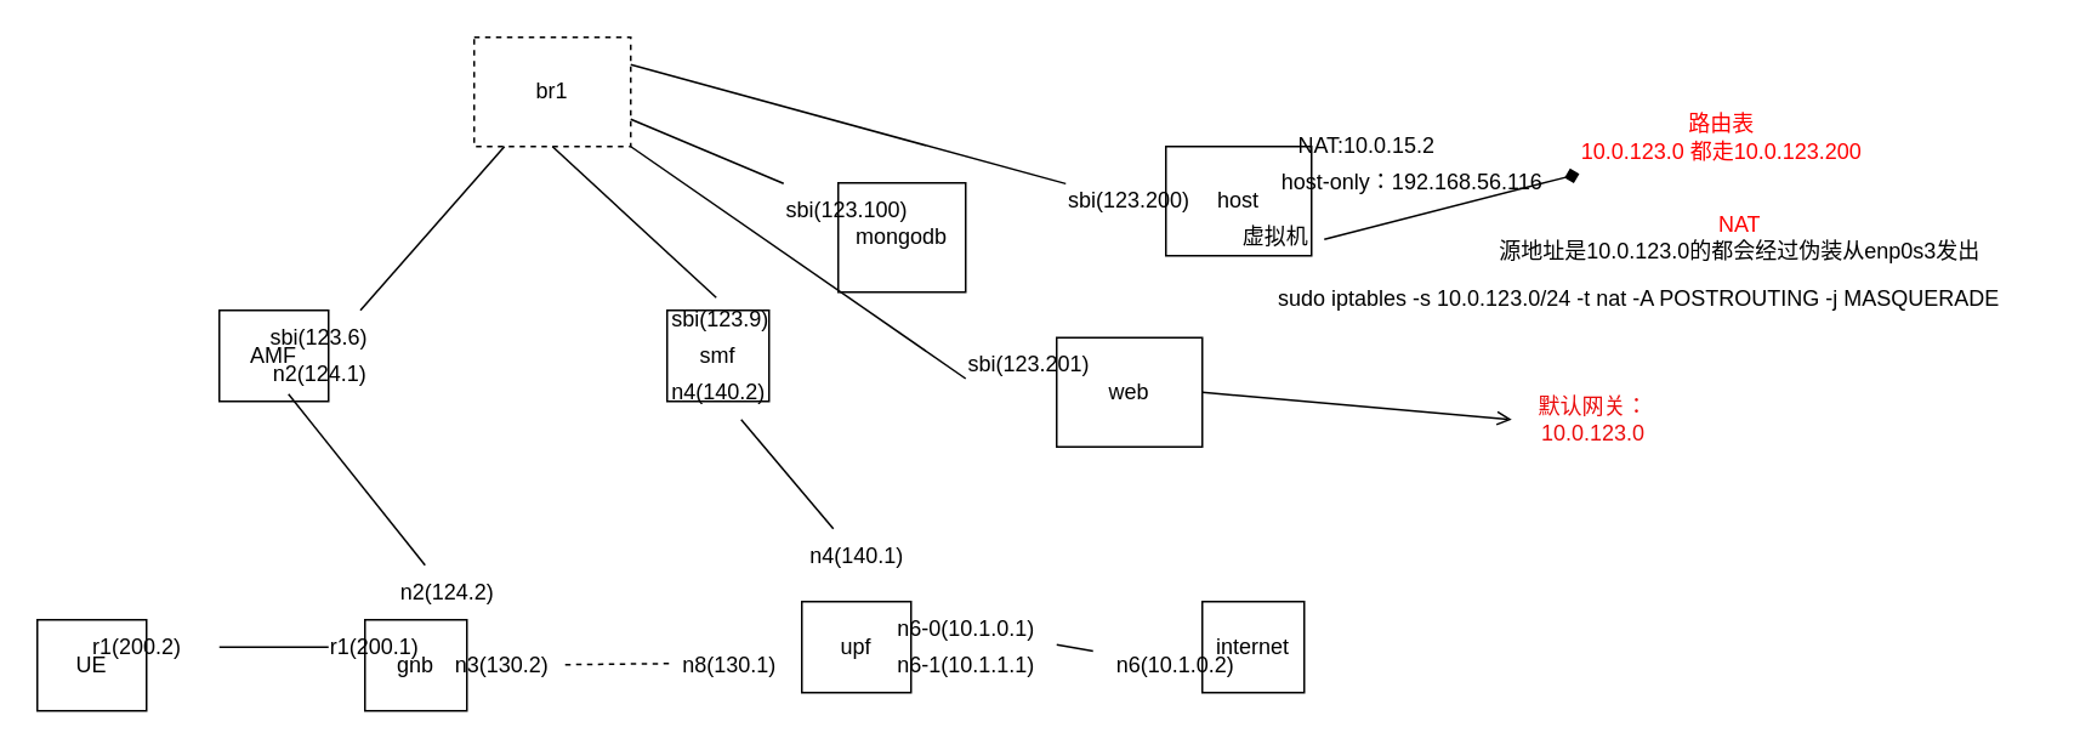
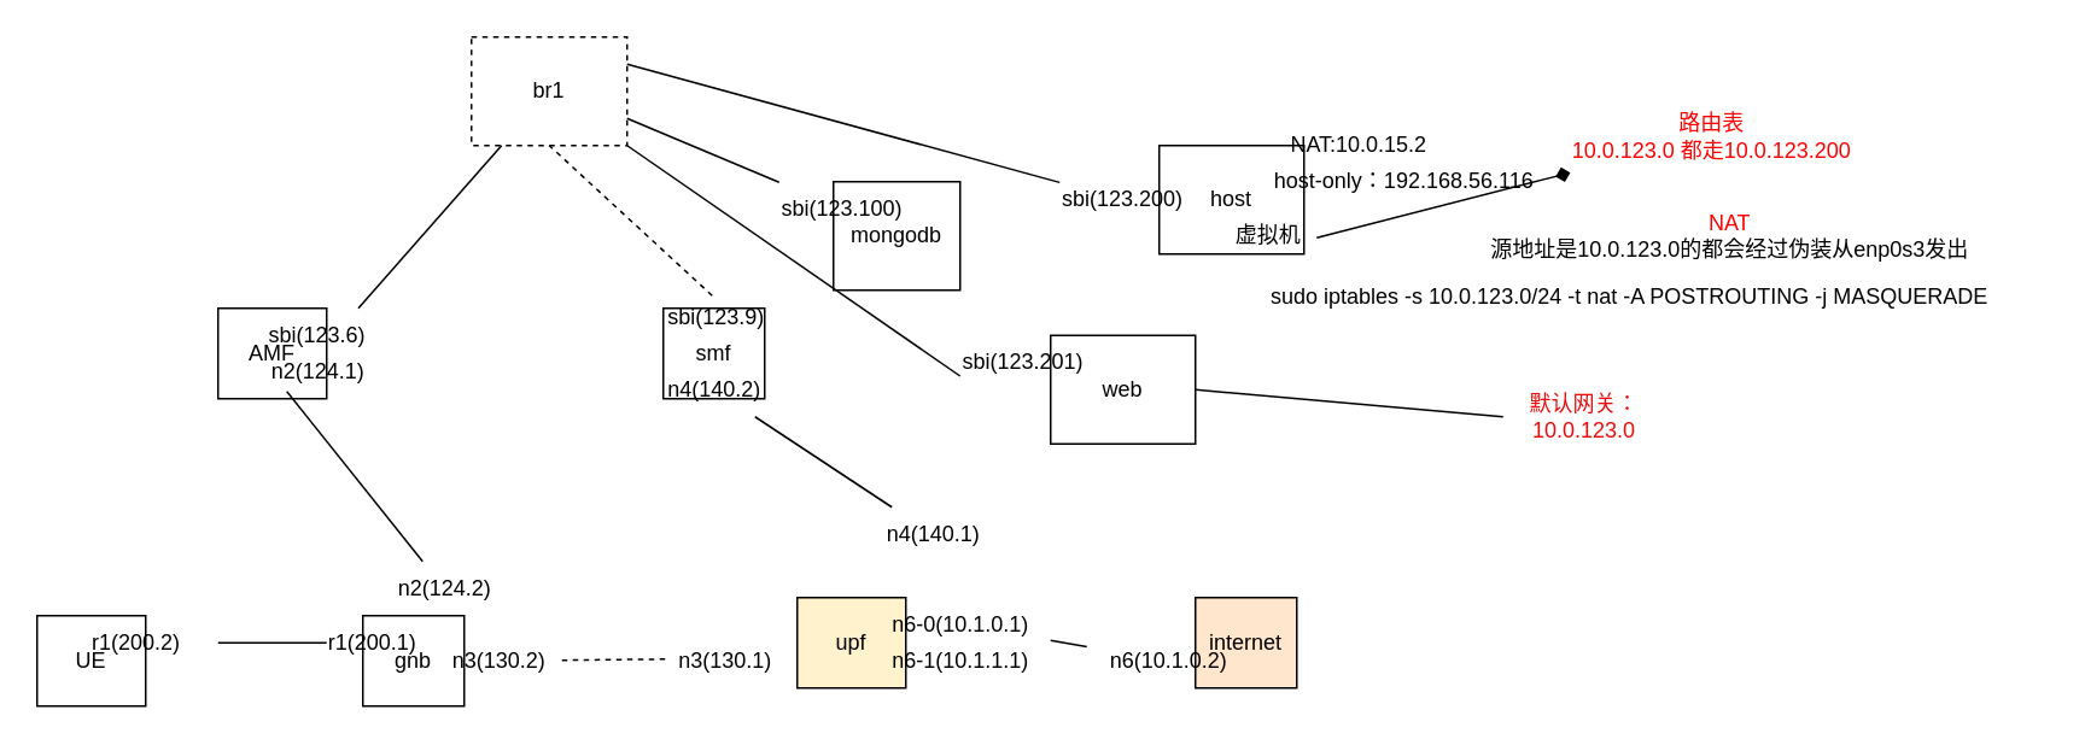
- <mxCell id="36" value="" style="endArrow=none;html=1;rounded=0;entryX=0.5;entryY=1;entryDx=0;entryDy=0;exitX=0.475;exitY=0.1;exitDx=0;exitDy=0;exitPerimeter=0;" edge="1" parent="1" source="22" target="2"><mxGeometry width="50" height="50" relative="1" as="geometry"><mxPoint x="370" y="420" as="sourcePoint" /><mxPoint x="420" y="370" as="targetPoint" /></mxGeometry></mxCell>
+ <mxCell id="36" value="" style="endArrow=none;html=1;rounded=0;entryX=0.5;entryY=1;entryDx=0;entryDy=0;exitX=0.475;exitY=0.1;exitDx=0;exitDy=0;exitPerimeter=0;dashed=1;" edge="1" parent="1" source="22" target="2"><mxGeometry width="50" height="50" relative="1" as="geometry"><mxPoint x="370" y="420" as="sourcePoint" /><mxPoint x="420" y="370" as="targetPoint" /></mxGeometry></mxCell>
- <mxCell id="46" value="" style="endArrow=open;html=1;rounded=0;entryX=0;entryY=0.5;entryDx=0;entryDy=0;exitX=1;exitY=0.5;exitDx=0;exitDy=0;" edge="1" parent="1" source="32" target="43"><mxGeometry width="50" height="50" relative="1" as="geometry"><mxPoint x="370" y="420" as="sourcePoint" /><mxPoint x="420" y="370" as="targetPoint" /></mxGeometry></mxCell>
+ <mxCell id="46" value="" style="endArrow=none;html=1;rounded=0;entryX=0;entryY=0.5;entryDx=0;entryDy=0;exitX=1;exitY=0.5;exitDx=0;exitDy=0;" edge="1" parent="1" source="32" target="43"><mxGeometry width="50" height="50" relative="1" as="geometry"><mxPoint x="370" y="420" as="sourcePoint" /><mxPoint x="420" y="370" as="targetPoint" /></mxGeometry></mxCell>
- <mxCell id="24" value="n4(140.1)" style="text;html=1;align=center;verticalAlign=middle;resizable=0;points=[];autosize=1;strokeColor=none;fillColor=none;" vertex="1" parent="1"><mxGeometry x="435" y="290" width="70" height="30" as="geometry" /></mxCell>
+ <mxCell id="24" value="n4(140.1)" style="text;html=1;align=center;verticalAlign=middle;resizable=0;points=[];autosize=1;strokeColor=none;fillColor=none;" vertex="1" parent="1"><mxGeometry x="480" y="280" width="70" height="30" as="geometry" /></mxCell>
- <mxCell id="23" value="upf" style="rounded=0;whiteSpace=wrap;html=1;" vertex="1" parent="1"><mxGeometry x="440" y="330" width="60" height="50" as="geometry" /></mxCell>
+ <mxCell id="23" value="upf" style="rounded=0;whiteSpace=wrap;html=1;fillColor=#fff2cc;" vertex="1" parent="1"><mxGeometry x="440" y="330" width="60" height="50" as="geometry" /></mxCell>
- <mxCell id="18" value="internet" style="rounded=0;whiteSpace=wrap;html=1;" vertex="1" parent="1"><mxGeometry x="660" y="330" width="56" height="50" as="geometry" /></mxCell>
+ <mxCell id="18" value="internet" style="rounded=0;whiteSpace=wrap;html=1;fillColor=#ffe6cc;" vertex="1" parent="1"><mxGeometry x="660" y="330" width="56" height="50" as="geometry" /></mxCell>
- <mxCell id="26" value="n8(130.1)" style="text;html=1;align=center;verticalAlign=middle;resizable=0;points=[];autosize=1;strokeColor=none;fillColor=none;" vertex="1" parent="1"><mxGeometry x="365" y="350" width="70" height="30" as="geometry" /></mxCell>
+ <mxCell id="26" value="n3(130.1)" style="text;html=1;align=center;verticalAlign=middle;resizable=0;points=[];autosize=1;strokeColor=none;fillColor=none;" vertex="1" parent="1"><mxGeometry x="365" y="350" width="70" height="30" as="geometry" /></mxCell>
